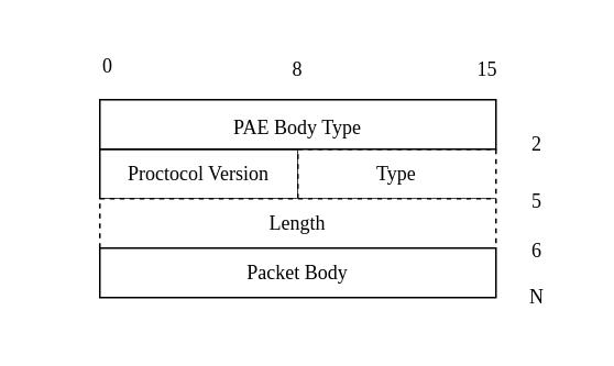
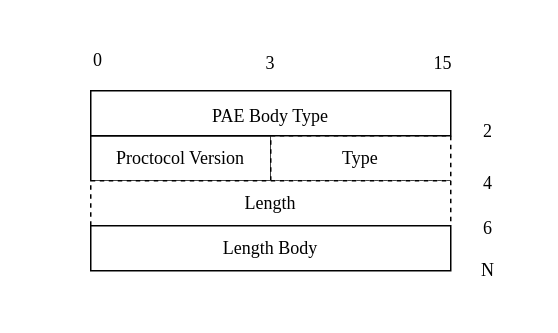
- <mxCell id="3" value="&lt;font style=&quot;font-size: 12px;&quot;&gt;8&lt;/font&gt;" style="rounded=1;whiteSpace=wrap;html=1;strokeColor=none;fontSize=15;fontFamily=Times New Roman;" parent="1" vertex="1"><mxGeometry x="135" y="20" width="90" height="40" as="geometry" /></mxCell>
+ <mxCell id="3" value="&lt;font style=&quot;font-size: 12px;&quot;&gt;3&lt;/font&gt;" style="rounded=1;whiteSpace=wrap;html=1;strokeColor=none;fontSize=15;fontFamily=Times New Roman;" parent="1" vertex="1"><mxGeometry x="135" y="20" width="90" height="40" as="geometry" /></mxCell>
- <mxCell id="5" value="&lt;font style=&quot;font-size: 12px;&quot;&gt;5&lt;/font&gt;" style="rounded=1;whiteSpace=wrap;html=1;strokeColor=none;fontSize=16;fontFamily=Times New Roman;" parent="1" vertex="1"><mxGeometry x="300" y="100" width="50" height="40" as="geometry" /></mxCell>
+ <mxCell id="5" value="&lt;font style=&quot;font-size: 12px;&quot;&gt;4&lt;/font&gt;" style="rounded=1;whiteSpace=wrap;html=1;strokeColor=none;fontSize=16;fontFamily=Times New Roman;" parent="1" vertex="1"><mxGeometry x="300" y="100" width="50" height="40" as="geometry" /></mxCell>
- <mxCell id="13" value="&lt;font style=&quot;font-size: 12px;&quot;&gt;Packet Body&lt;/font&gt;" style="rounded=0;whiteSpace=wrap;html=1;fontFamily=Times New Roman;" parent="1" vertex="1"><mxGeometry x="60" y="150" width="240" height="30" as="geometry" /></mxCell>
+ <mxCell id="13" value="&lt;font style=&quot;font-size: 12px;&quot;&gt;Length Body&lt;/font&gt;" style="rounded=0;whiteSpace=wrap;html=1;fontFamily=Times New Roman;" parent="1" vertex="1"><mxGeometry x="60" y="150" width="240" height="30" as="geometry" /></mxCell>
